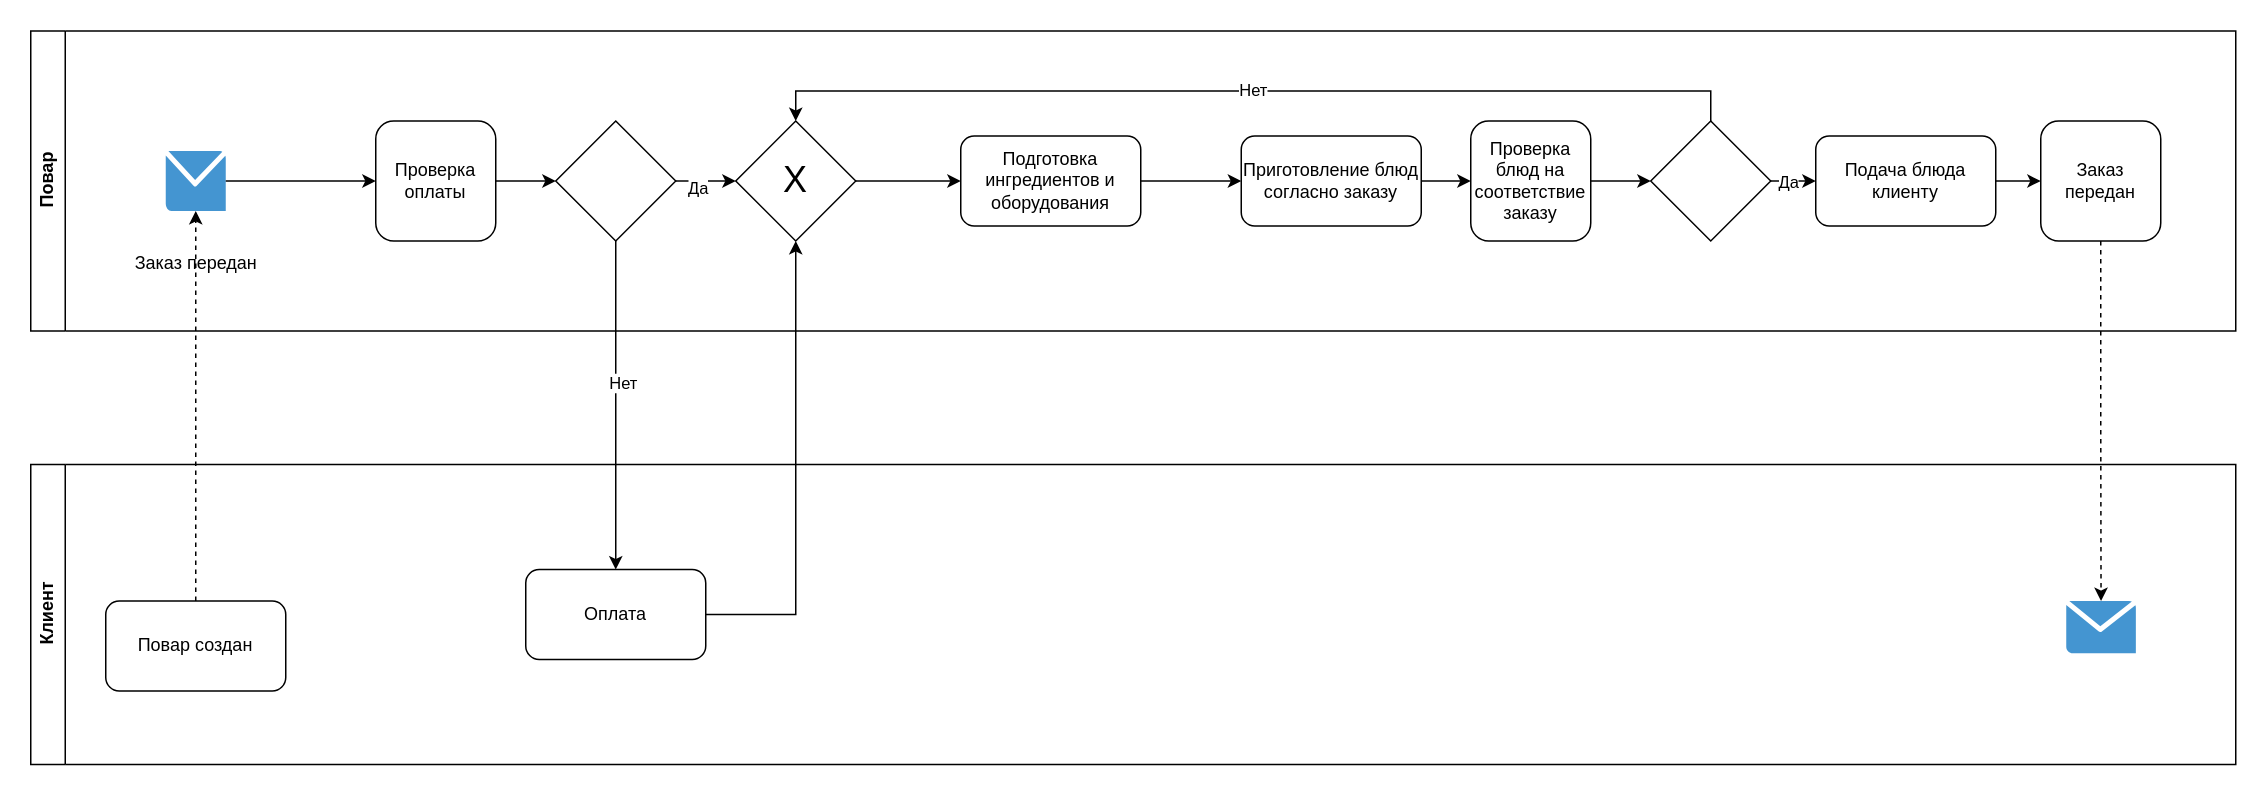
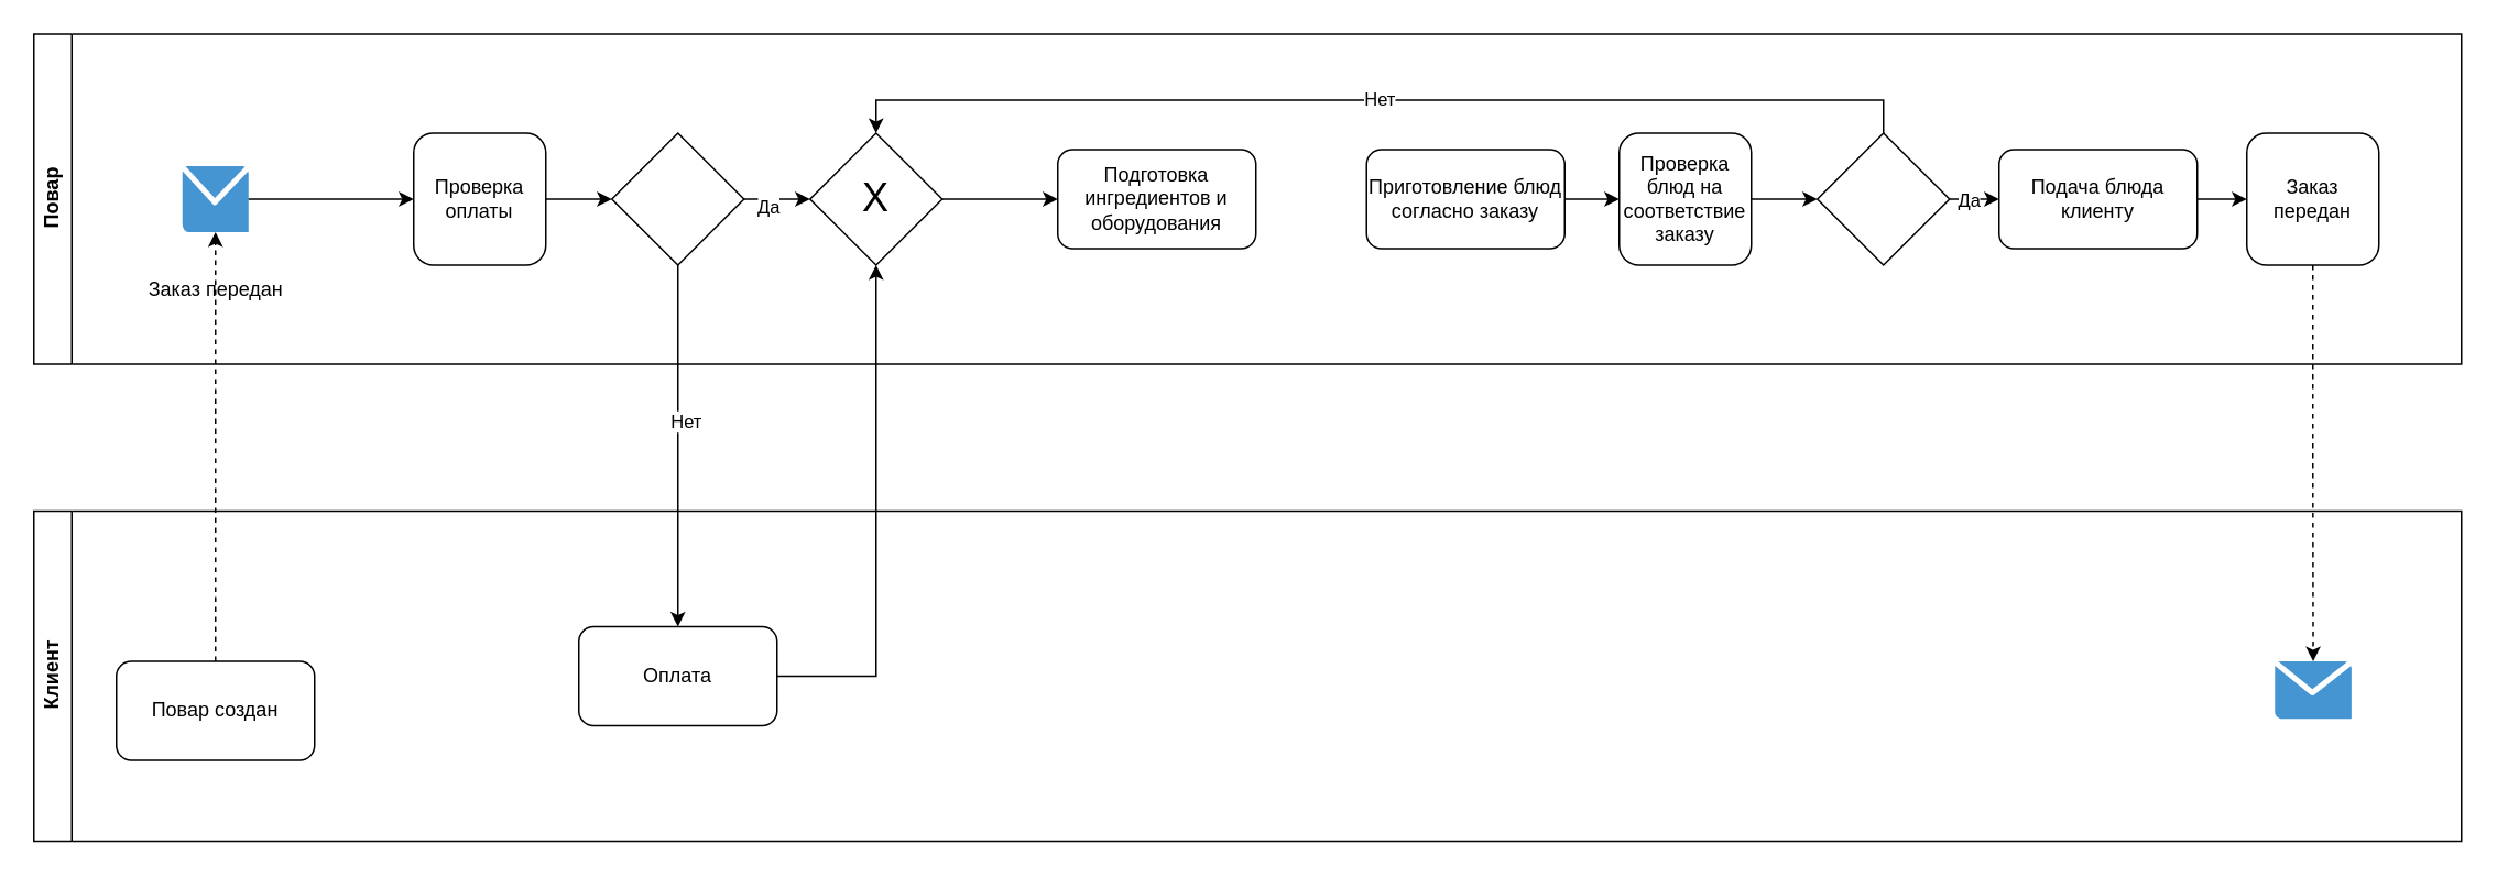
- <mxCell id="3" style="edgeStyle=orthogonalEdgeStyle;rounded=0;orthogonalLoop=1;jettySize=auto;html=1;exitX=1;exitY=0.5;exitDx=0;exitDy=0;entryX=0;entryY=0.5;entryDx=0;entryDy=0;" parent="2" source="4" target="10" edge="1"><mxGeometry relative="1" as="geometry" /></mxCell>
